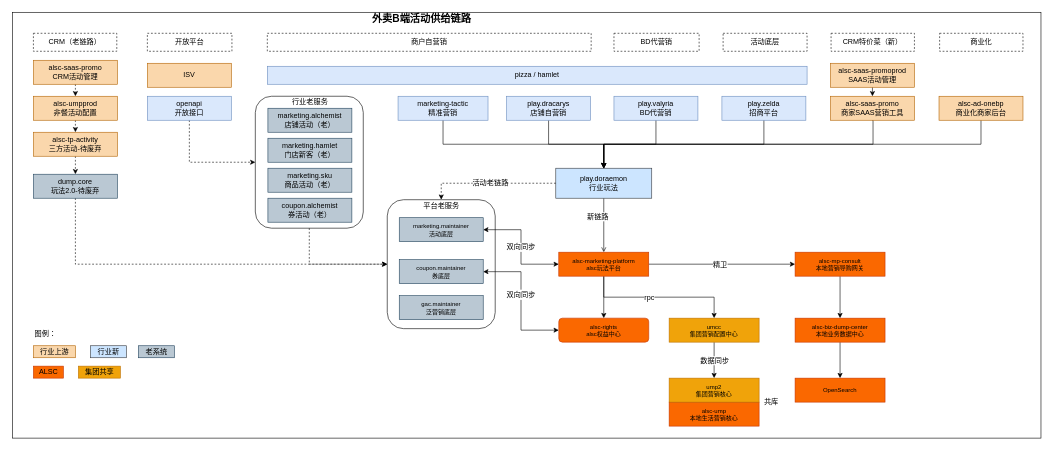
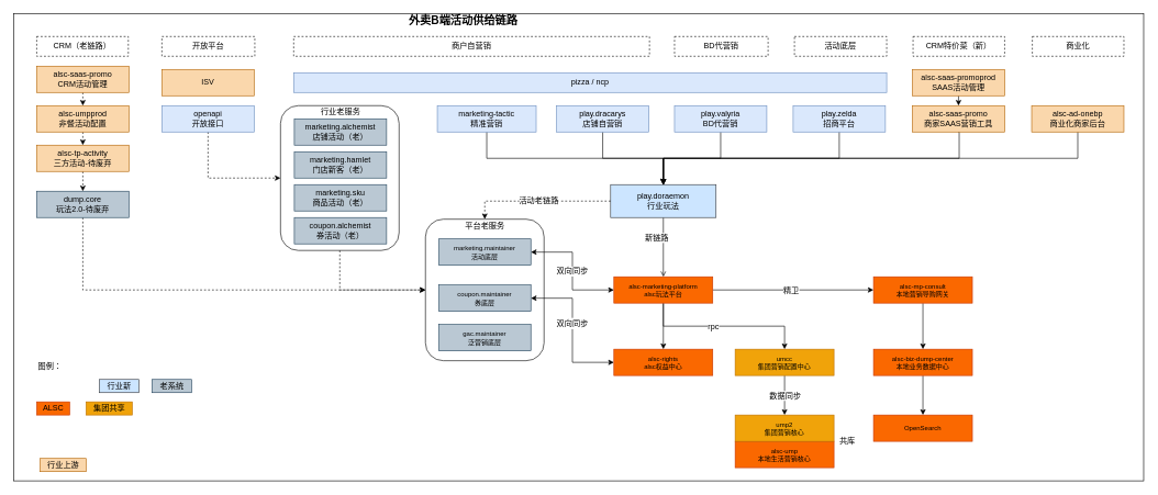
- <mxCell id="45" value="pizza / hamlet" style="rounded=0;whiteSpace=wrap;html=1;fillColor=#dae8fc;strokeColor=#6c8ebf;" parent="1" vertex="1"><mxGeometry x="445" y="110" width="900" height="30" as="geometry" /></mxCell>
+ <mxCell id="45" value="pizza / ncp" style="rounded=0;whiteSpace=wrap;html=1;fillColor=#dae8fc;strokeColor=#6c8ebf;" parent="1" vertex="1"><mxGeometry x="445" y="110" width="900" height="30" as="geometry" /></mxCell>
- <mxCell id="79" value="alsc-rights&lt;br&gt;alsc权益中心" style="fontSize=10;labelBackgroundColor=none;html=1;whiteSpace=wrap;fillColor=#fa6800;strokeColor=#C73500;fontColor=#000000;rounded=1;" parent="1" vertex="1"><mxGeometry x="931" y="530" width="150" height="40" as="geometry" /></mxCell>
+ <mxCell id="79" value="alsc-rights&lt;br&gt;alsc权益中心" style="rounded=0;fontSize=10;labelBackgroundColor=none;html=1;whiteSpace=wrap;fillColor=#fa6800;strokeColor=#C73500;fontColor=#000000;" parent="1" vertex="1"><mxGeometry x="931" y="530" width="150" height="40" as="geometry" /></mxCell>
- <mxCell id="35" value="行业上游" style="text;html=1;align=center;verticalAlign=middle;resizable=0;points=[];autosize=1;strokeColor=#b46504;fillColor=#fad7ac;fontSize=12;" parent="1" vertex="1"><mxGeometry x="55" y="576" width="70" height="20" as="geometry" /></mxCell>
+ <mxCell id="35" value="行业上游" style="text;html=1;align=center;verticalAlign=middle;resizable=0;points=[];autosize=1;strokeColor=#b46504;fillColor=#fad7ac;fontSize=12;" parent="1" vertex="1"><mxGeometry x="60" y="696" width="70" height="20" as="geometry" /></mxCell>
